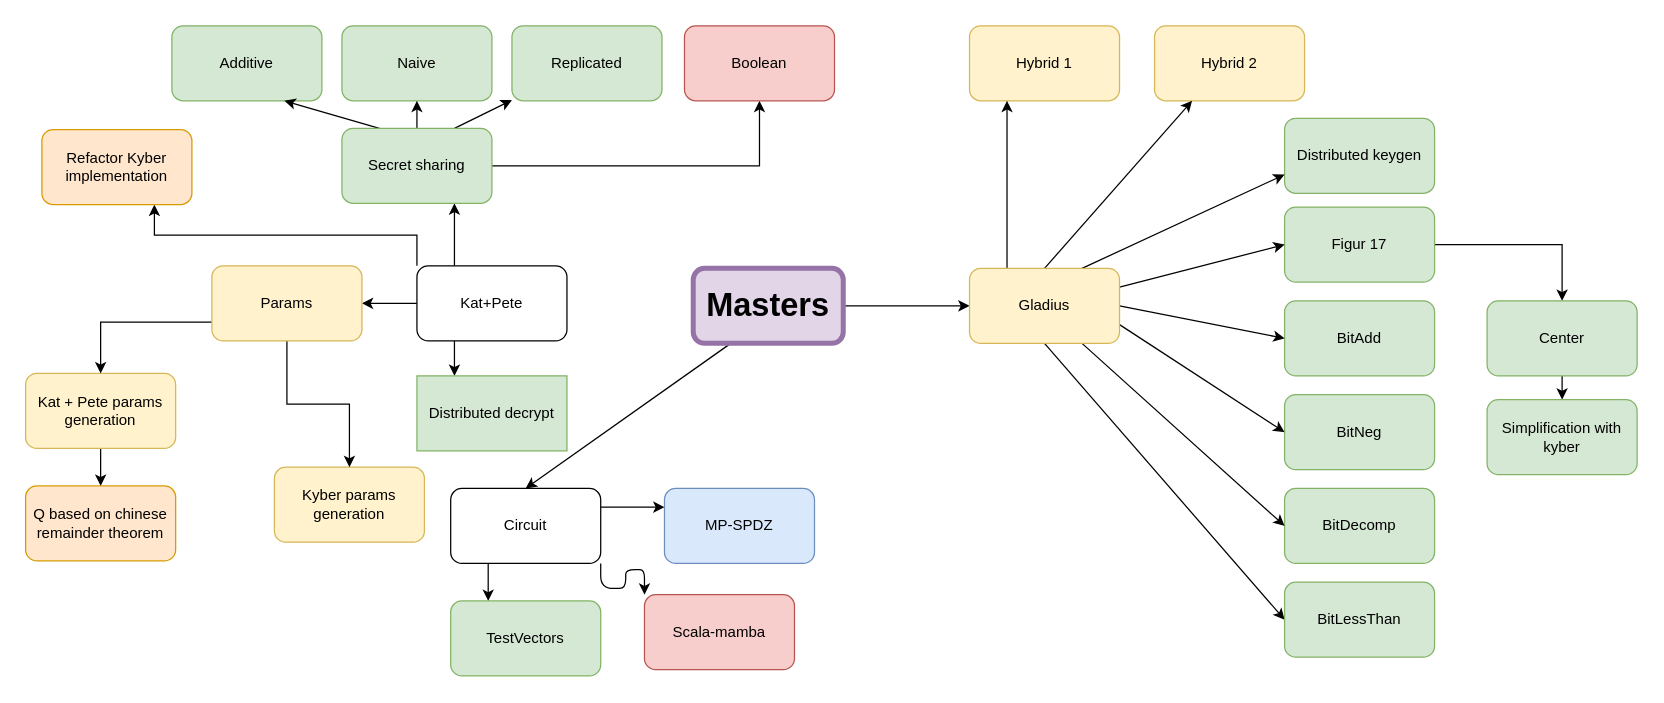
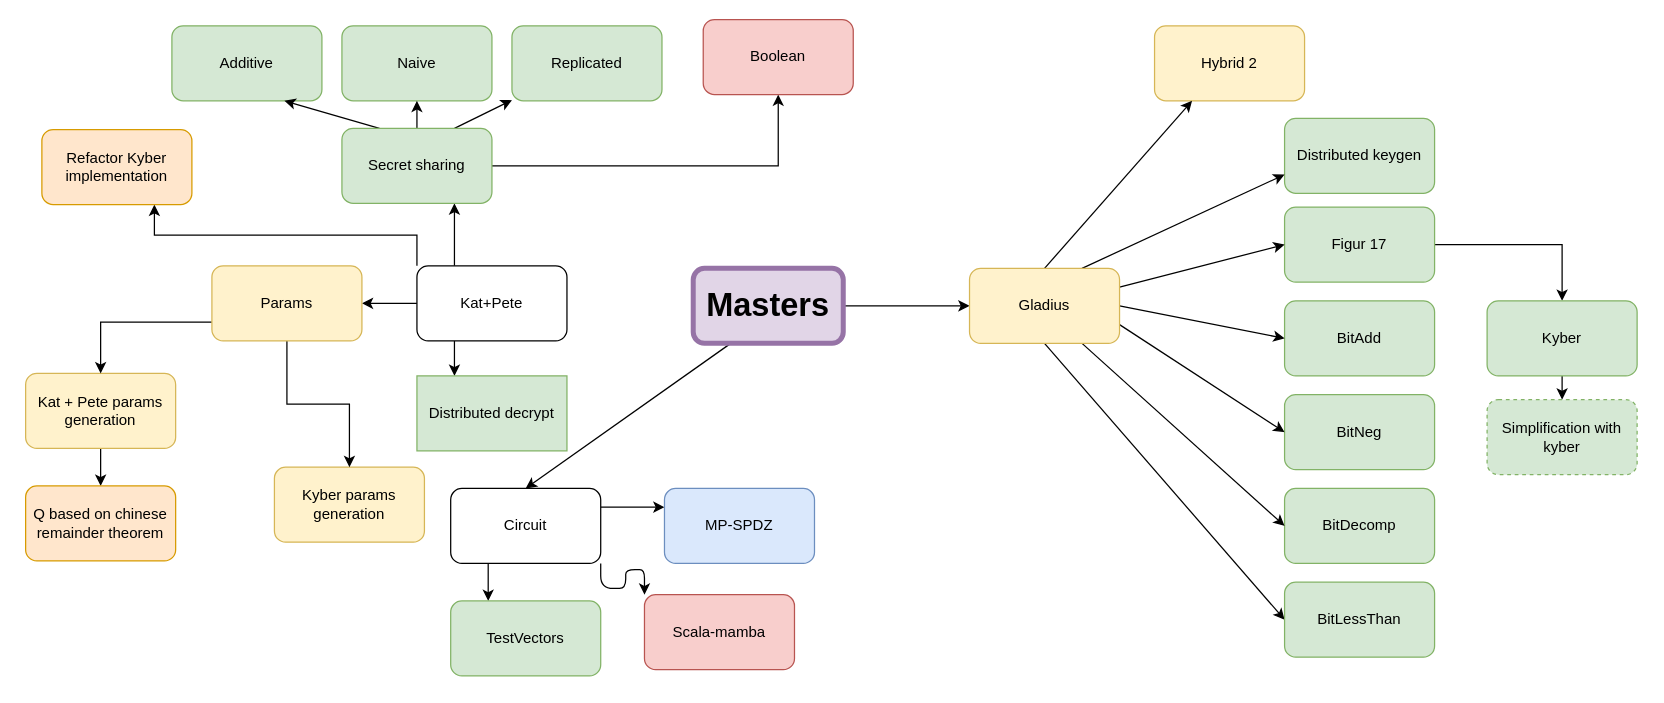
- <mxCell id="55" value="Boolean" style="rounded=1;whiteSpace=wrap;html=1;fillColor=#f8cecc;strokeColor=#b85450;labelBackgroundColor=none;" vertex="1" parent="1"><mxGeometry x="547" y="20" width="120" height="60" as="geometry" /></mxCell>
+ <mxCell id="55" value="Boolean" style="rounded=1;whiteSpace=wrap;html=1;fillColor=#f8cecc;strokeColor=#b85450;labelBackgroundColor=none;" vertex="1" parent="1"><mxGeometry x="562" y="15" width="120" height="60" as="geometry" /></mxCell>
- <mxCell id="17" value="Hybrid 1" style="rounded=1;whiteSpace=wrap;html=1;labelBackgroundColor=none;fillColor=#fff2cc;strokeColor=#d6b656;" parent="1" vertex="1"><mxGeometry x="775" y="20" width="120" height="60" as="geometry" /></mxCell>
- <mxCell id="18" style="edgeStyle=orthogonalEdgeStyle;rounded=0;orthogonalLoop=1;jettySize=auto;html=1;exitX=0.25;exitY=0;exitDx=0;exitDy=0;entryX=0.25;entryY=1;entryDx=0;entryDy=0;labelBackgroundColor=none;fontColor=default;fillColor=#fff2cc;strokeColor=#000000;" parent="1" source="26" target="17" edge="1"><mxGeometry relative="1" as="geometry" /></mxCell>
- <mxCell id="44" value="Center" style="rounded=1;whiteSpace=wrap;html=1;labelBackgroundColor=none;fillColor=#d5e8d4;strokeColor=#82b366;" parent="1" vertex="1"><mxGeometry x="1189" y="240" width="120" height="60" as="geometry" /></mxCell>
+ <mxCell id="44" value="Kyber" style="rounded=1;whiteSpace=wrap;html=1;labelBackgroundColor=none;fillColor=#d5e8d4;strokeColor=#82b366;" parent="1" vertex="1"><mxGeometry x="1189" y="240" width="120" height="60" as="geometry" /></mxCell>
- <mxCell id="45" value="Simplification with kyber" style="rounded=1;whiteSpace=wrap;html=1;labelBackgroundColor=none;fillColor=#d5e8d4;strokeColor=#82b366;" parent="1" vertex="1"><mxGeometry x="1189" y="319" width="120" height="60" as="geometry" /></mxCell>
+ <mxCell id="45" value="Simplification with kyber" style="rounded=1;whiteSpace=wrap;html=1;labelBackgroundColor=none;fillColor=#d5e8d4;strokeColor=#82b366;dashed=1;" parent="1" vertex="1"><mxGeometry x="1189" y="319" width="120" height="60" as="geometry" /></mxCell>
